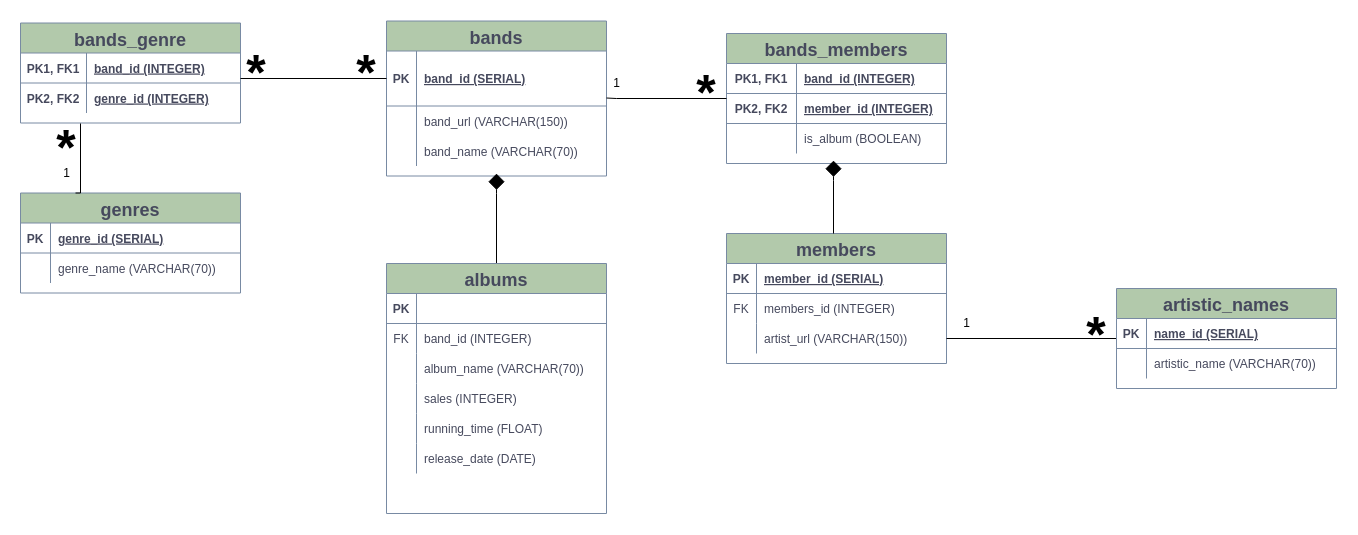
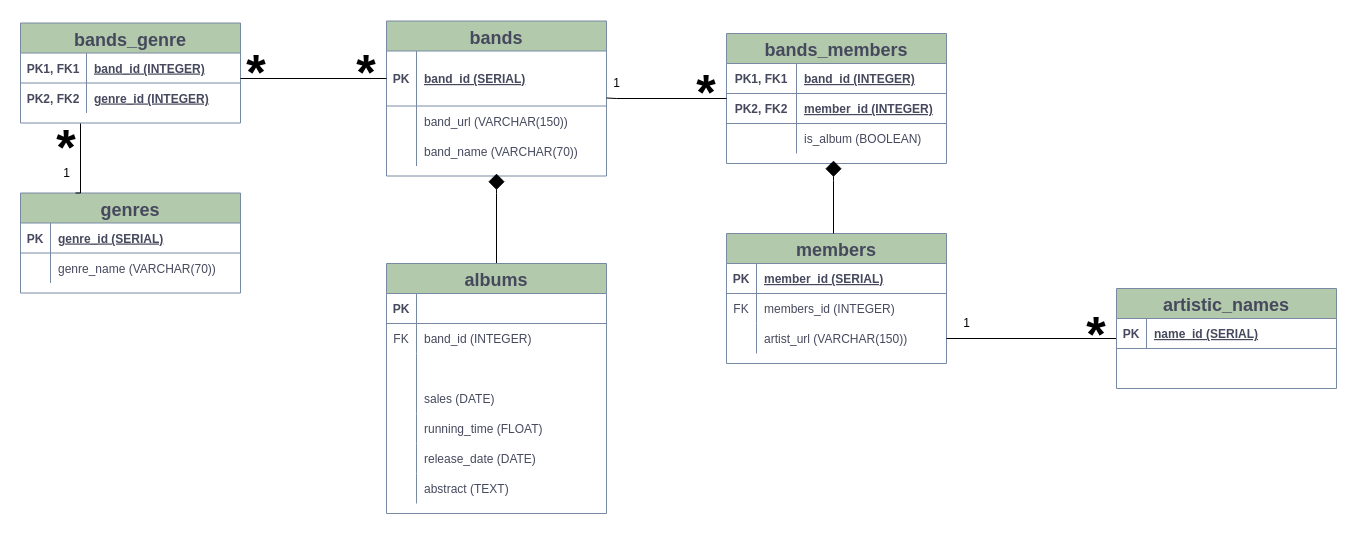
- <mxCell id="39" value="artistic_name (VARCHAR(70))" style="shape=partialRectangle;connectable=0;fillColor=none;top=0;left=0;bottom=0;right=0;align=left;spacingLeft=6;overflow=hidden;strokeColor=#788AA3;fontColor=#46495D;" vertex="1" parent="37"><mxGeometry x="30" width="190" height="30" as="geometry"><mxRectangle width="190" height="30" as="alternateBounds" /></mxGeometry></mxCell>
- <mxCell id="49" value="album_name (VARCHAR(70))" style="shape=partialRectangle;connectable=0;fillColor=none;top=0;left=0;bottom=0;right=0;align=left;spacingLeft=6;overflow=hidden;strokeColor=#788AA3;fontColor=#46495D;" vertex="1" parent="47"><mxGeometry x="30" width="190" height="30" as="geometry"><mxRectangle width="190" height="30" as="alternateBounds" /></mxGeometry></mxCell>
- <mxCell id="52" value="sales (INTEGER)" style="shape=partialRectangle;connectable=0;fillColor=none;top=0;left=0;bottom=0;right=0;align=left;spacingLeft=6;overflow=hidden;strokeColor=#788AA3;fontColor=#46495D;" vertex="1" parent="50"><mxGeometry x="30" width="190" height="30" as="geometry"><mxRectangle width="190" height="30" as="alternateBounds" /></mxGeometry></mxCell>
+ <mxCell id="52" value="sales (DATE)" style="shape=partialRectangle;connectable=0;fillColor=none;top=0;left=0;bottom=0;right=0;align=left;spacingLeft=6;overflow=hidden;strokeColor=#788AA3;fontColor=#46495D;" vertex="1" parent="50"><mxGeometry x="30" width="190" height="30" as="geometry"><mxRectangle width="190" height="30" as="alternateBounds" /></mxGeometry></mxCell>
+ <mxCell id="61" value="abstract (TEXT)" style="shape=partialRectangle;connectable=0;fillColor=none;top=0;left=0;bottom=0;right=0;align=left;spacingLeft=6;fontStyle=0;overflow=hidden;strokeColor=#788AA3;fontColor=#46495D;" vertex="1" parent="59"><mxGeometry x="30" width="190" height="30" as="geometry"><mxRectangle width="190" height="30" as="alternateBounds" /></mxGeometry></mxCell>
